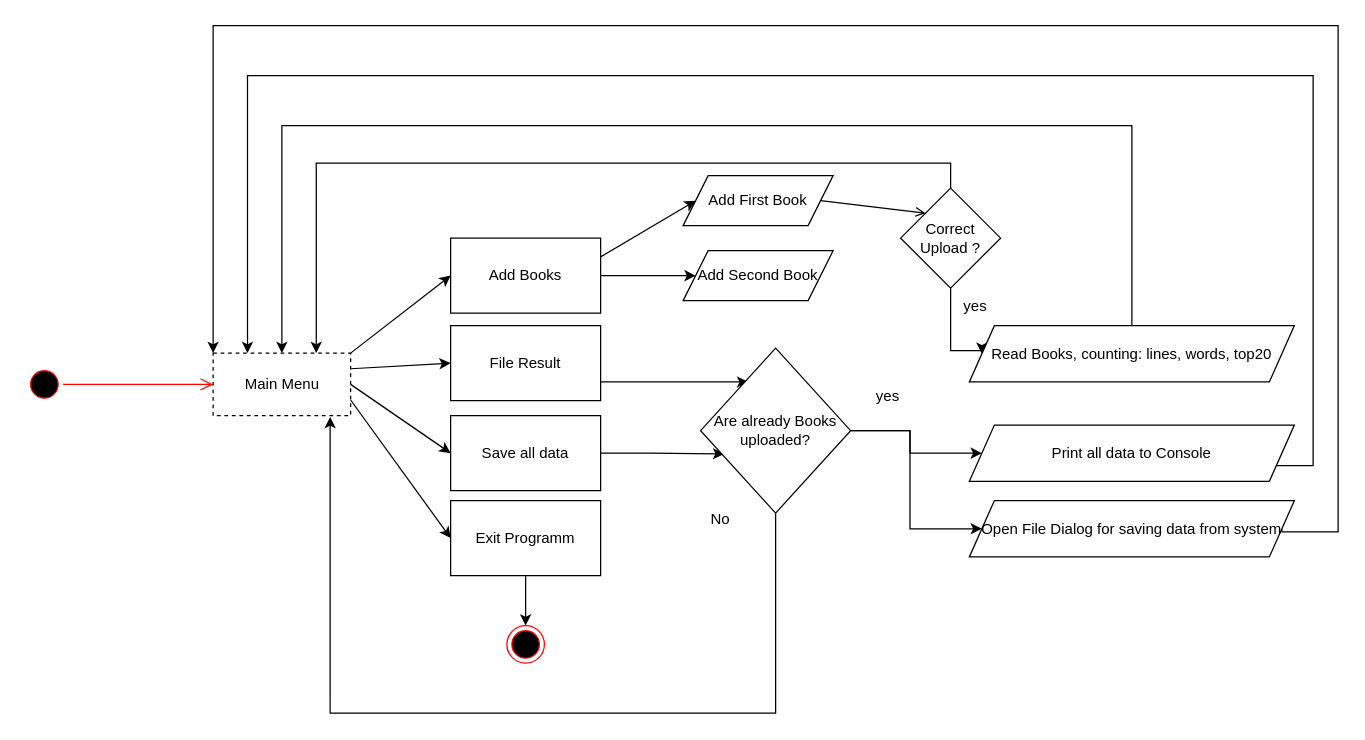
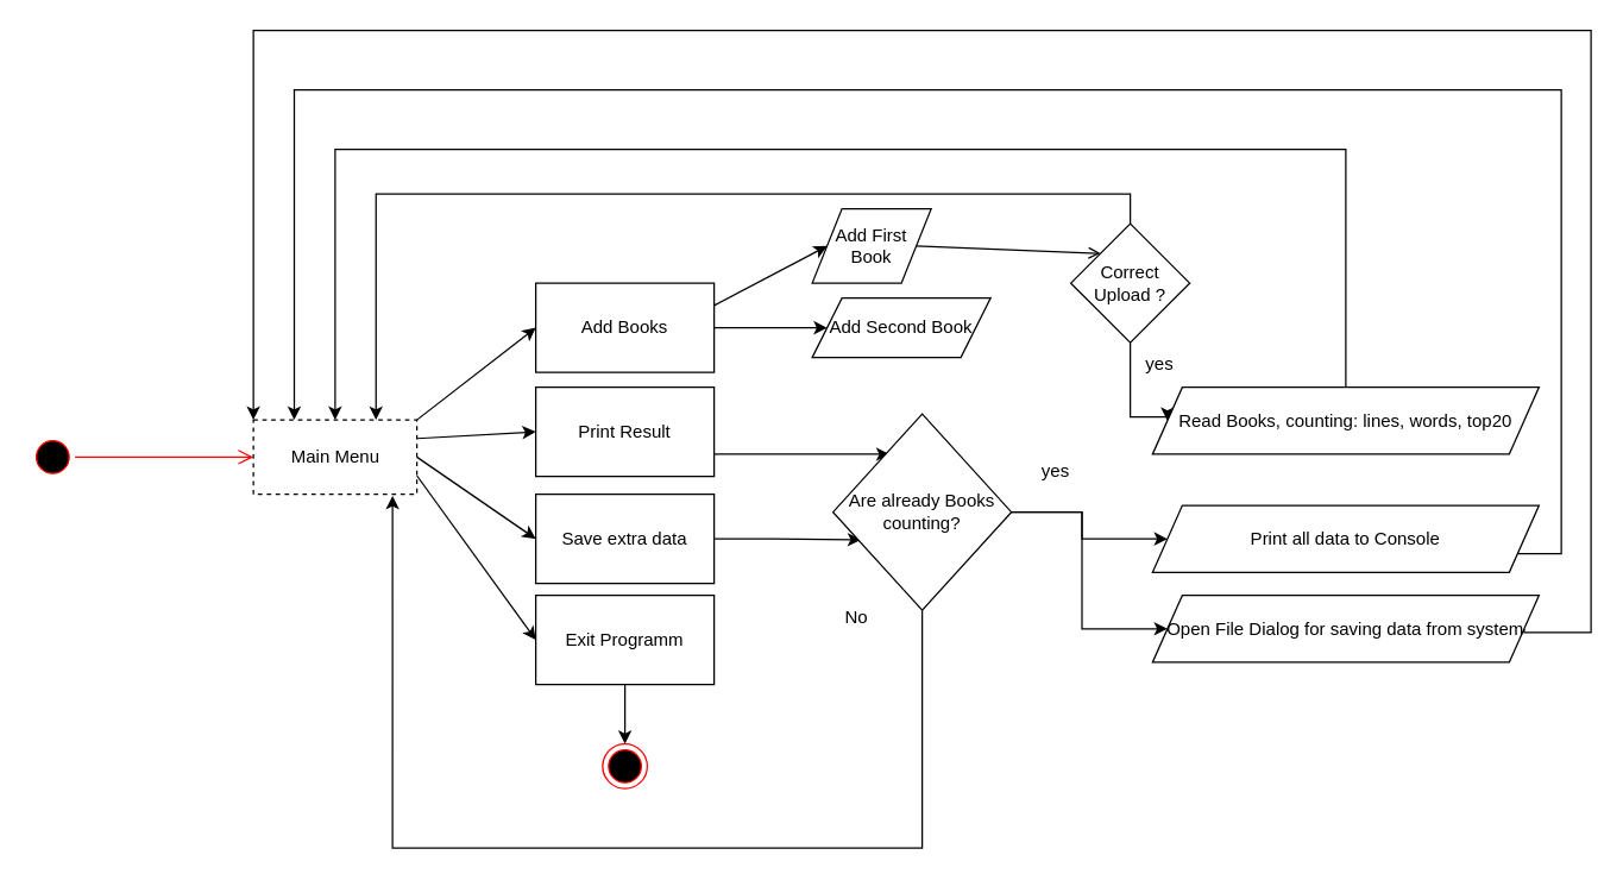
- <mxCell id="34" value="Add First Book" style="shape=parallelogram;perimeter=parallelogramPerimeter;whiteSpace=wrap;html=1;fixedSize=1;" parent="1" vertex="1"><mxGeometry x="546" y="140" width="120" height="40" as="geometry" /></mxCell>
+ <mxCell id="34" value="Add First Book" style="shape=parallelogram;perimeter=parallelogramPerimeter;whiteSpace=wrap;html=1;fixedSize=1;" parent="1" vertex="1"><mxGeometry x="546" y="140" width="80" height="50" as="geometry" /></mxCell>
- <mxCell id="7" value="File Result" style="rounded=0;whiteSpace=wrap;html=1;" parent="1" vertex="1"><mxGeometry x="360" y="260" width="120" height="60" as="geometry" /></mxCell>
+ <mxCell id="7" value="Print Result" style="rounded=0;whiteSpace=wrap;html=1;" parent="1" vertex="1"><mxGeometry x="360" y="260" width="120" height="60" as="geometry" /></mxCell>
- <mxCell id="31" value="Are already Books uploaded?" style="rhombus;whiteSpace=wrap;html=1;" parent="1" vertex="1"><mxGeometry x="560" y="278" width="120" height="132" as="geometry" /></mxCell>
+ <mxCell id="31" value="Are already Books counting?" style="rhombus;whiteSpace=wrap;html=1;" parent="1" vertex="1"><mxGeometry x="560" y="278" width="120" height="132" as="geometry" /></mxCell>
- <mxCell id="9" value="Save all data" style="rounded=0;whiteSpace=wrap;html=1;" parent="1" vertex="1"><mxGeometry x="360" y="332" width="120" height="60" as="geometry" /></mxCell>
+ <mxCell id="9" value="Save extra data" style="rounded=0;whiteSpace=wrap;html=1;" parent="1" vertex="1"><mxGeometry x="360" y="332" width="120" height="60" as="geometry" /></mxCell>
